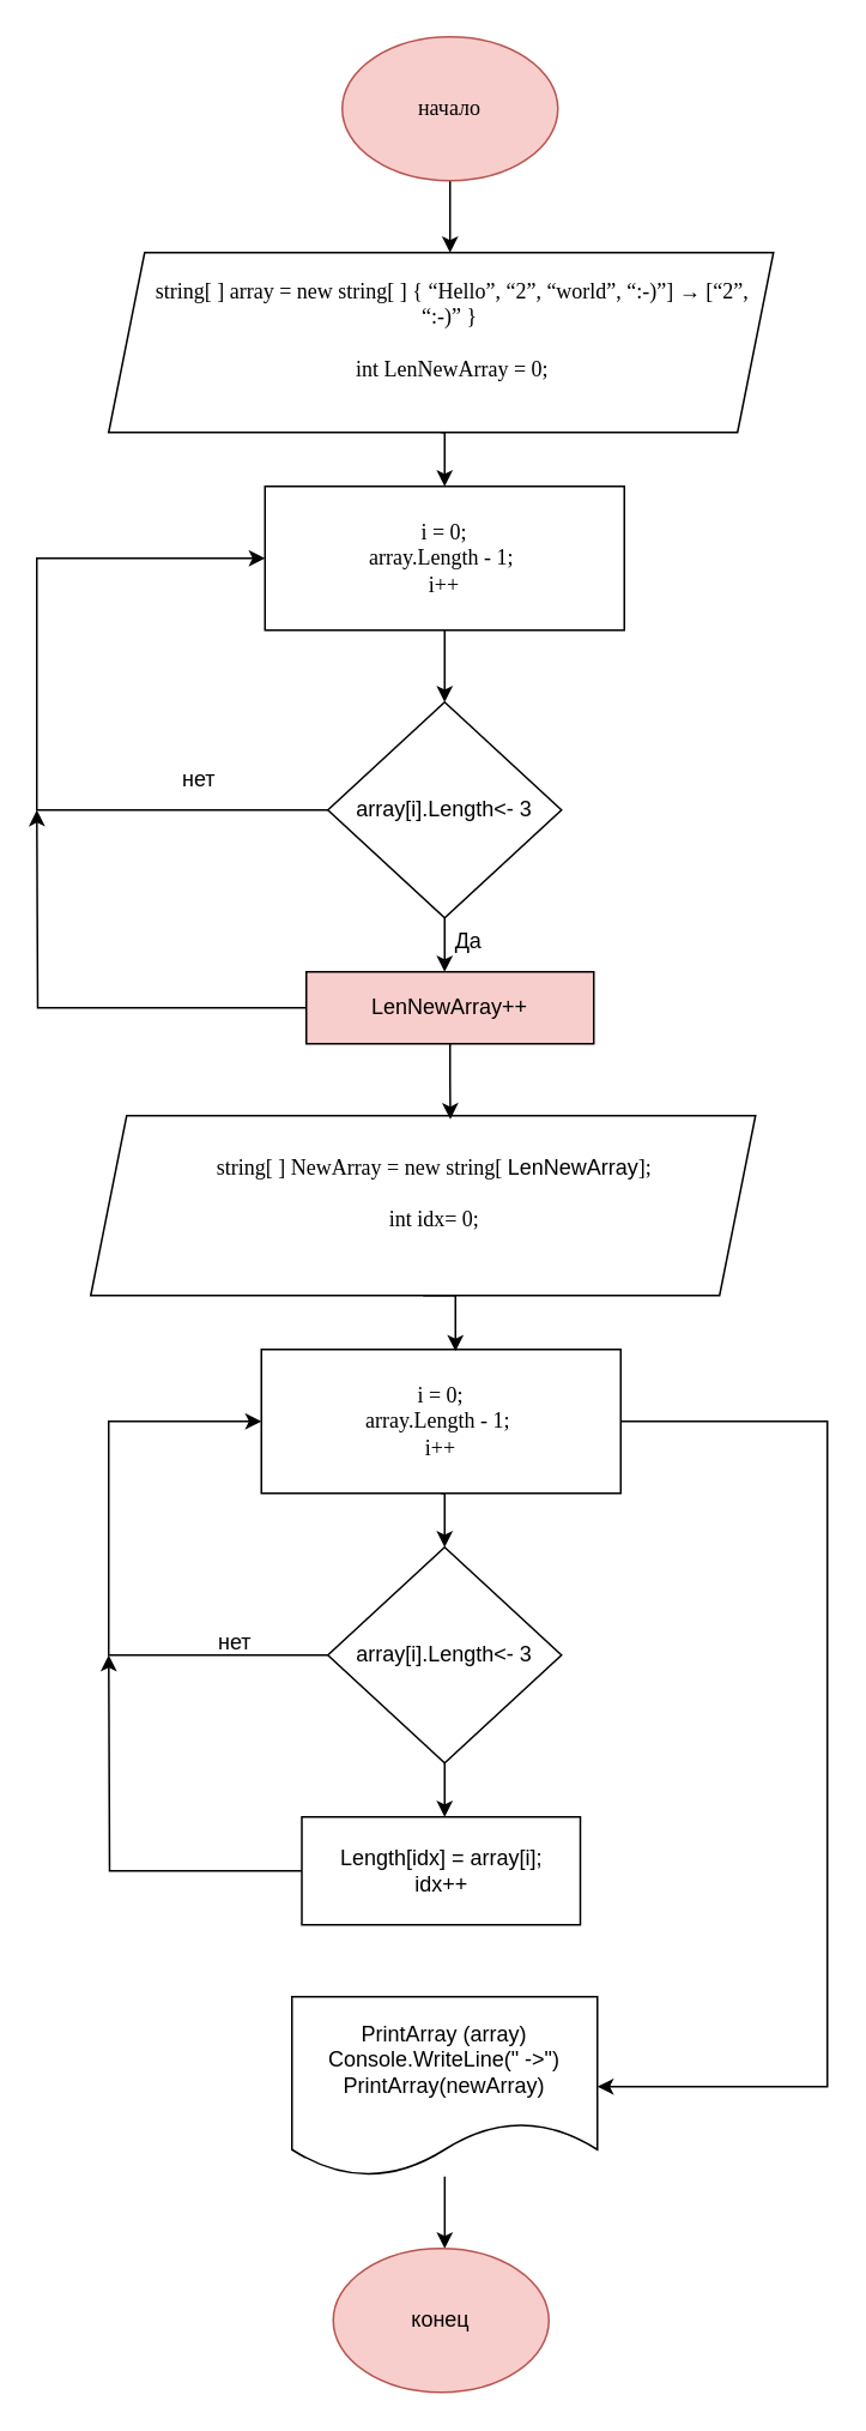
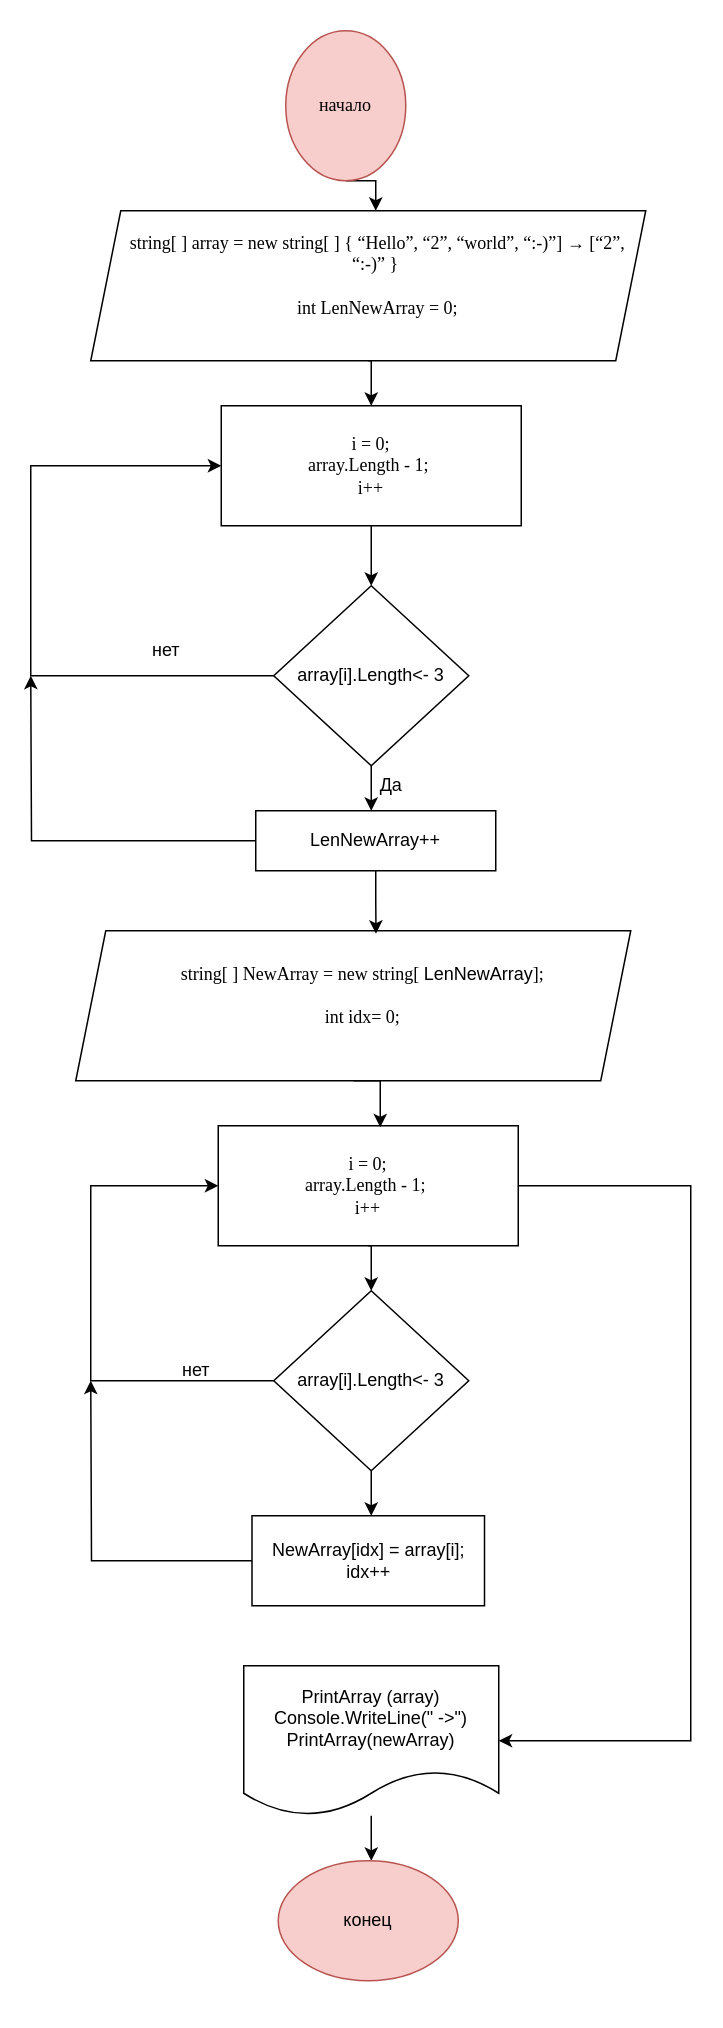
- <mxCell id="3" value="&lt;font face=&quot;Verdana&quot;&gt;начало&lt;/font&gt;" style="ellipse;whiteSpace=wrap;html=1;fillColor=#f8cecc;strokeColor=#b85450;" vertex="1" parent="1"><mxGeometry x="190" y="20" width="120" height="80" as="geometry" /></mxCell>
+ <mxCell id="3" value="&lt;font face=&quot;Verdana&quot;&gt;начало&lt;/font&gt;" style="ellipse;whiteSpace=wrap;html=1;fillColor=#f8cecc;strokeColor=#b85450;" vertex="1" parent="1"><mxGeometry x="190" y="20" width="80" height="100" as="geometry" /></mxCell>
- <mxCell id="13" value="LenNewArray++" style="rounded=0;whiteSpace=wrap;html=1;fillColor=#f8cecc;" vertex="1" parent="1"><mxGeometry x="170" y="540" width="160" height="40" as="geometry" /></mxCell>
+ <mxCell id="13" value="LenNewArray++" style="rounded=0;whiteSpace=wrap;html=1;" vertex="1" parent="1"><mxGeometry x="170" y="540" width="160" height="40" as="geometry" /></mxCell>
- <mxCell id="26" value="Length[idx] = array[i];&lt;br&gt;idx++" style="rounded=0;whiteSpace=wrap;html=1;" vertex="1" parent="1"><mxGeometry x="167.5" y="1010" width="155" height="60" as="geometry" /></mxCell>
+ <mxCell id="26" value="NewArray[idx] = array[i];&lt;br&gt;idx++" style="rounded=0;whiteSpace=wrap;html=1;" vertex="1" parent="1"><mxGeometry x="167.5" y="1010" width="155" height="60" as="geometry" /></mxCell>
- <mxCell id="29" value="конец" style="ellipse;whiteSpace=wrap;html=1;fillColor=#f8cecc;strokeColor=#b85450;" vertex="1" parent="1"><mxGeometry x="185" y="1250" width="120" height="80" as="geometry" /></mxCell>
+ <mxCell id="29" value="конец" style="ellipse;whiteSpace=wrap;html=1;fillColor=#f8cecc;strokeColor=#b85450;" vertex="1" parent="1"><mxGeometry x="185" y="1240" width="120" height="80" as="geometry" /></mxCell>
